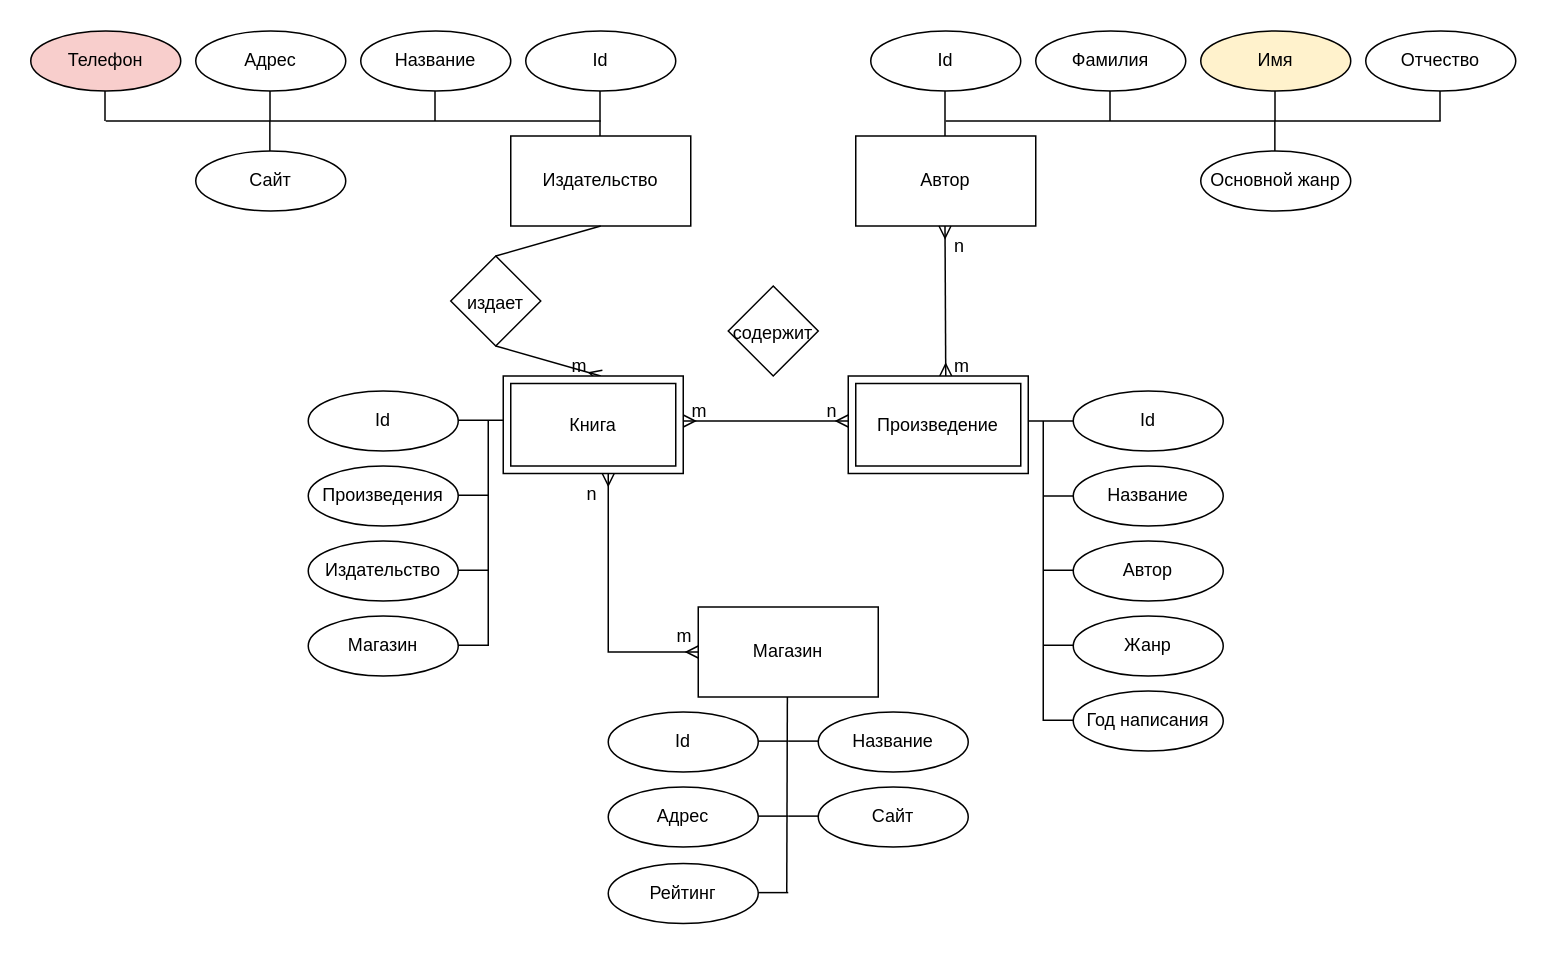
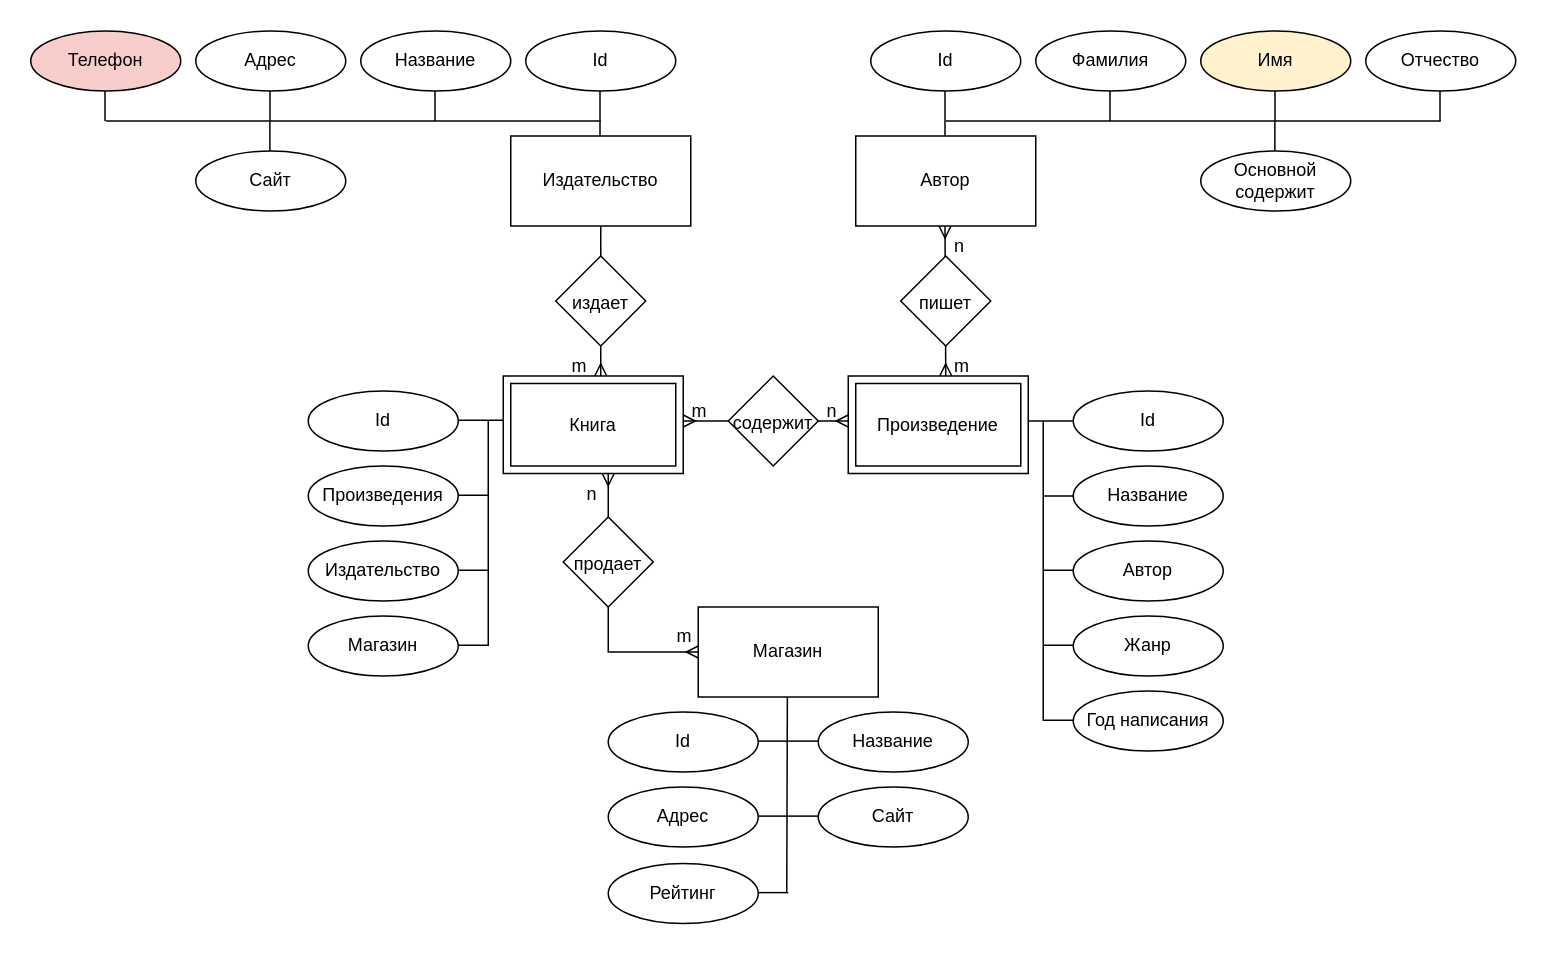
- <mxCell id="30" value="Основной жанр" style="ellipse;whiteSpace=wrap;html=1;align=center;rounded=0;" parent="1" vertex="1"><mxGeometry x="800" y="100" width="100" height="40" as="geometry" /></mxCell>
+ <mxCell id="30" value="Основной содержит" style="ellipse;whiteSpace=wrap;html=1;align=center;rounded=0;" parent="1" vertex="1"><mxGeometry x="800" y="100" width="100" height="40" as="geometry" /></mxCell>
- <mxCell id="68" value="&lt;font style=&quot;font-size: 12px;&quot;&gt;издает&lt;/font&gt;" style="rhombus;whiteSpace=wrap;html=1;fontSize=16;" parent="1" vertex="1"><mxGeometry x="300" y="170" width="60" height="60" as="geometry" /></mxCell>
+ <mxCell id="68" value="&lt;font style=&quot;font-size: 12px;&quot;&gt;издает&lt;/font&gt;" style="rhombus;whiteSpace=wrap;html=1;fontSize=16;" parent="1" vertex="1"><mxGeometry x="370" y="170" width="60" height="60" as="geometry" /></mxCell>
+ <mxCell id="71" value="&lt;font style=&quot;font-size: 12px;&quot;&gt;пишет&lt;/font&gt;" style="rhombus;whiteSpace=wrap;html=1;fontSize=16;" parent="1" vertex="1"><mxGeometry x="600" y="170" width="60" height="60" as="geometry" /></mxCell>
- <mxCell id="70" value="&lt;font style=&quot;font-size: 12px;&quot;&gt;содержит&lt;/font&gt;" style="rhombus;whiteSpace=wrap;html=1;fontSize=16;" parent="1" vertex="1"><mxGeometry x="485" y="190" width="60" height="60" as="geometry" /></mxCell>
+ <mxCell id="70" value="&lt;font style=&quot;font-size: 12px;&quot;&gt;содержит&lt;/font&gt;" style="rhombus;whiteSpace=wrap;html=1;fontSize=16;" parent="1" vertex="1"><mxGeometry x="485" y="250" width="60" height="60" as="geometry" /></mxCell>
+ <mxCell id="74" value="&lt;font style=&quot;font-size: 12px;&quot;&gt;продает&lt;/font&gt;" style="rhombus;whiteSpace=wrap;html=1;fontSize=16;" parent="1" vertex="1"><mxGeometry x="375" y="344" width="60" height="60" as="geometry" /></mxCell>
